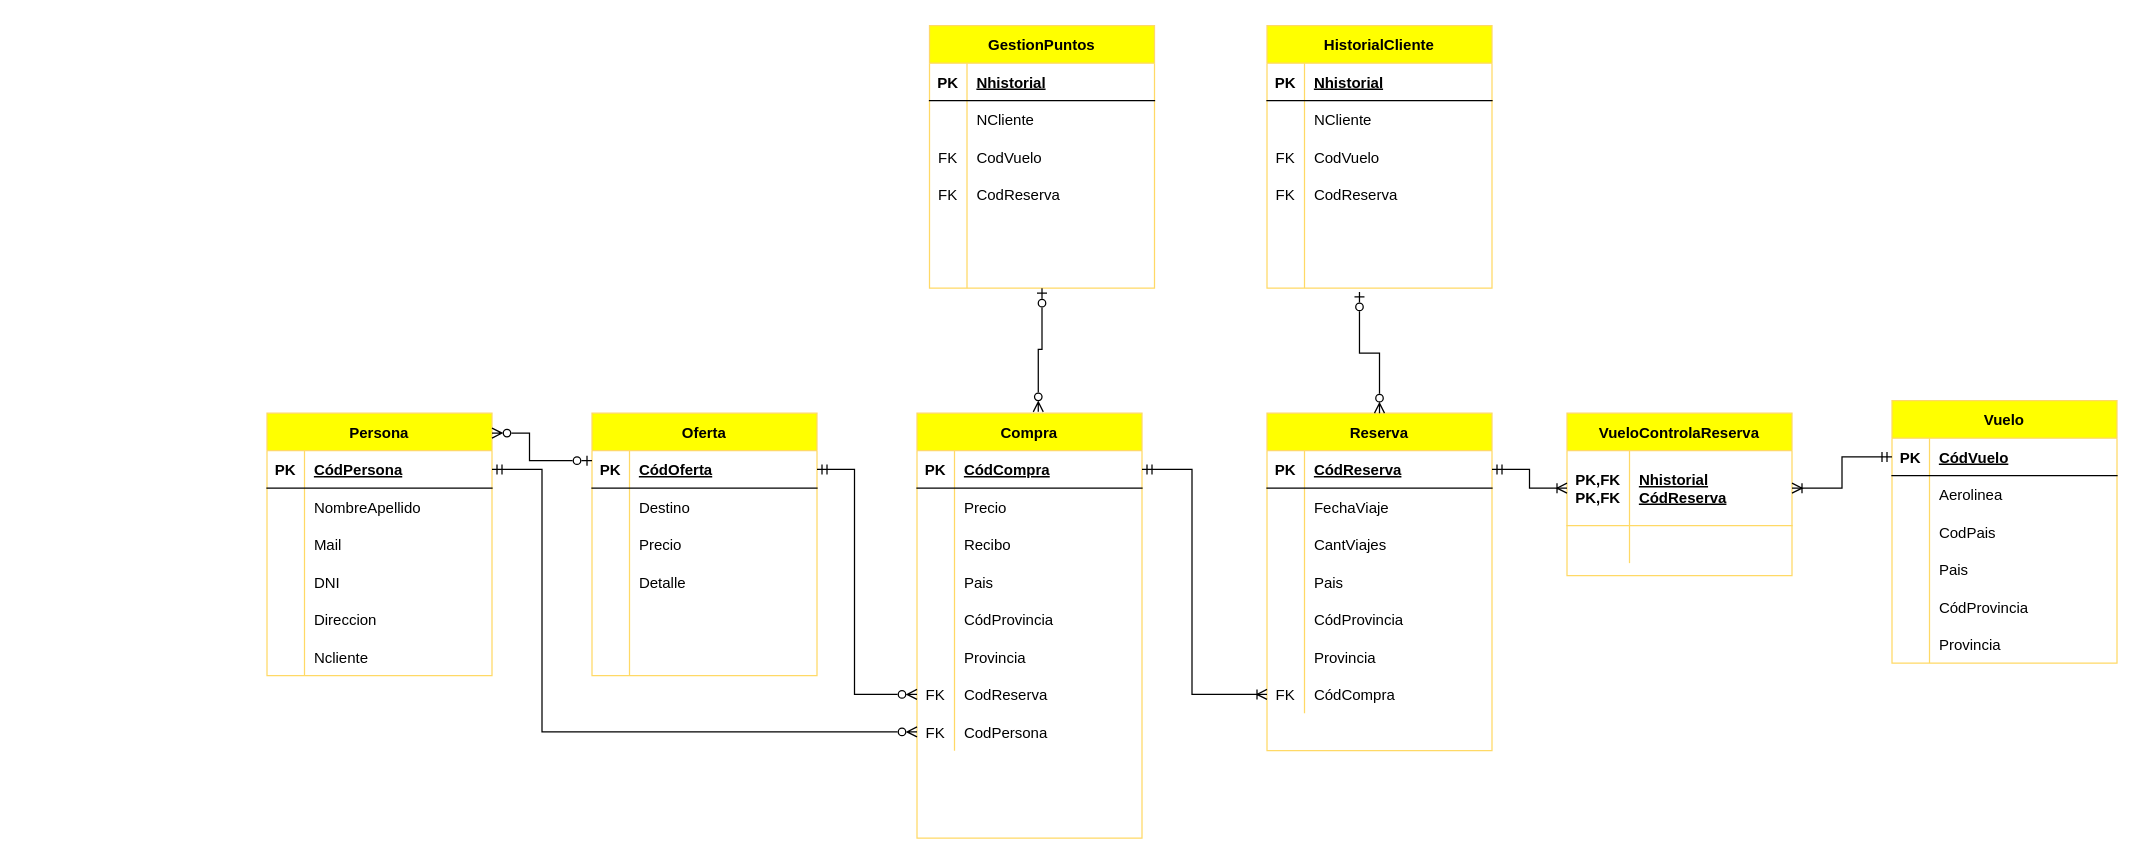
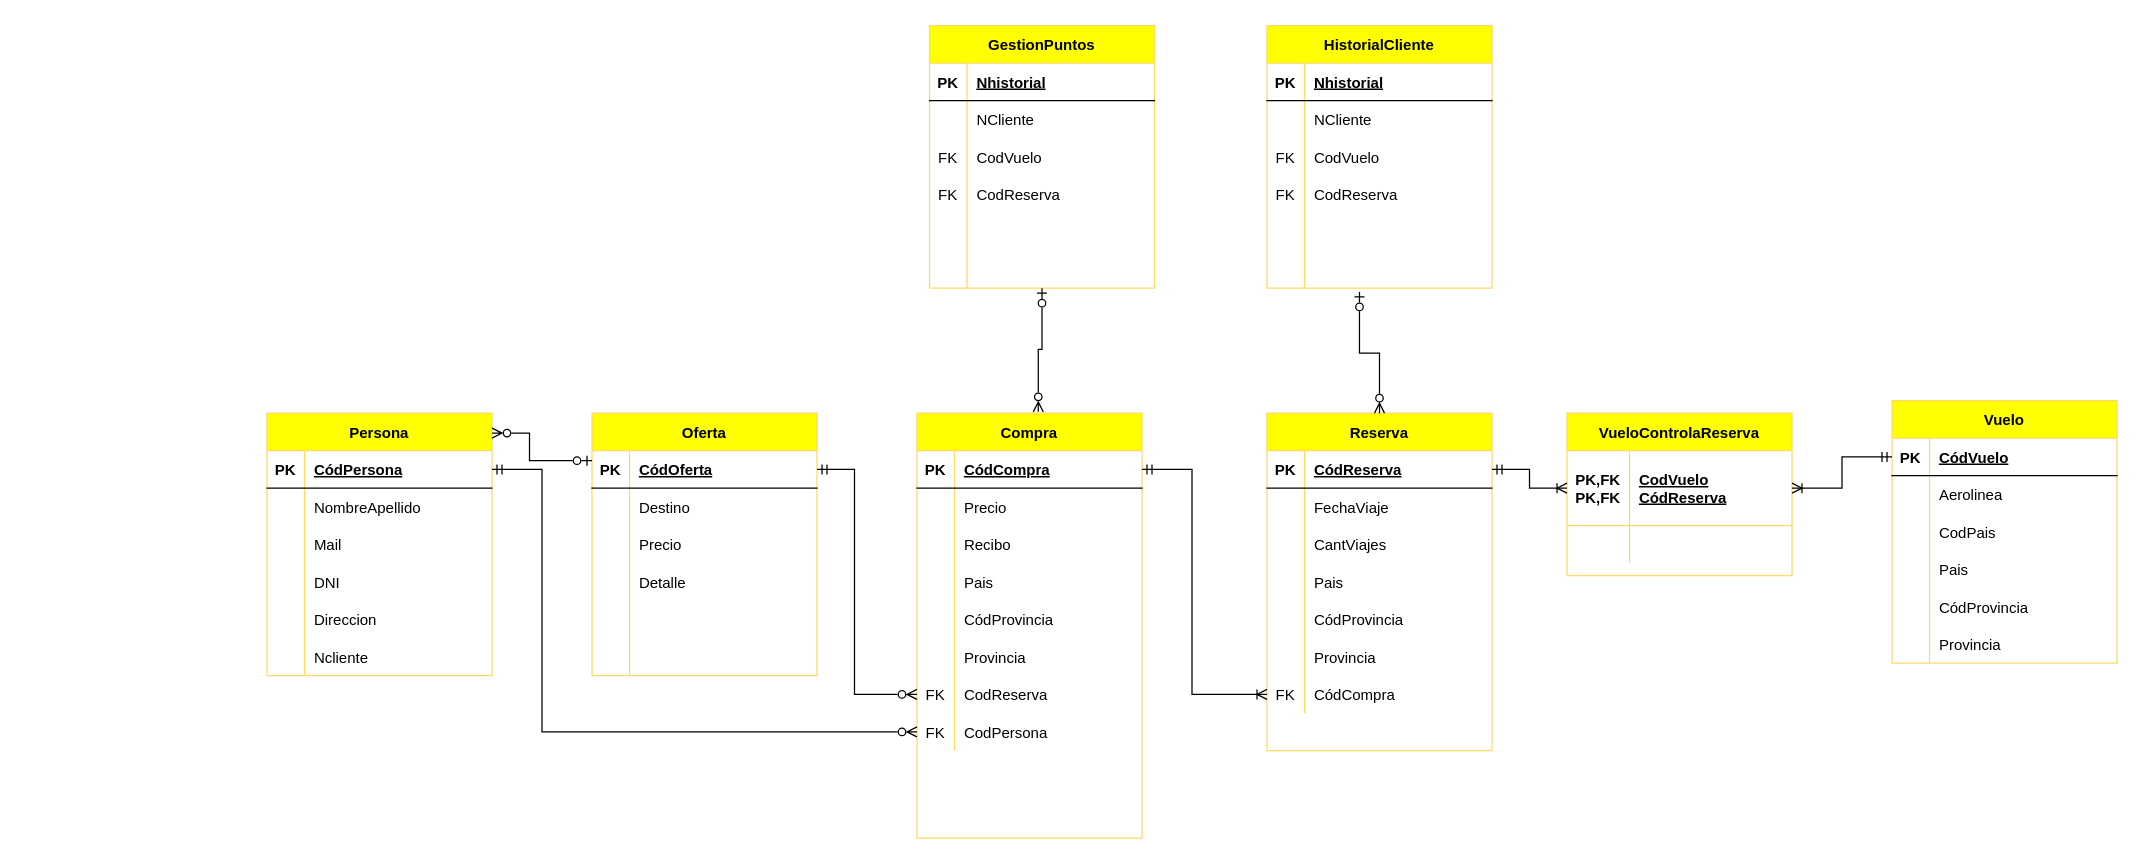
- <mxCell id="5" value="Nhistorial&#10;CódReserva" style="shape=partialRectangle;connectable=0;fillColor=none;top=0;left=0;bottom=0;right=0;align=left;spacingLeft=6;fontStyle=5;overflow=hidden;strokeColor=#FFD966;" parent="3" vertex="1"><mxGeometry x="50" width="130" height="60" as="geometry"><mxRectangle width="130" height="60" as="alternateBounds" /></mxGeometry></mxCell>
+ <mxCell id="5" value="CodVuelo&#10;CódReserva" style="shape=partialRectangle;connectable=0;fillColor=none;top=0;left=0;bottom=0;right=0;align=left;spacingLeft=6;fontStyle=5;overflow=hidden;strokeColor=#FFD966;" parent="3" vertex="1"><mxGeometry x="50" width="130" height="60" as="geometry"><mxRectangle width="130" height="60" as="alternateBounds" /></mxGeometry></mxCell>
